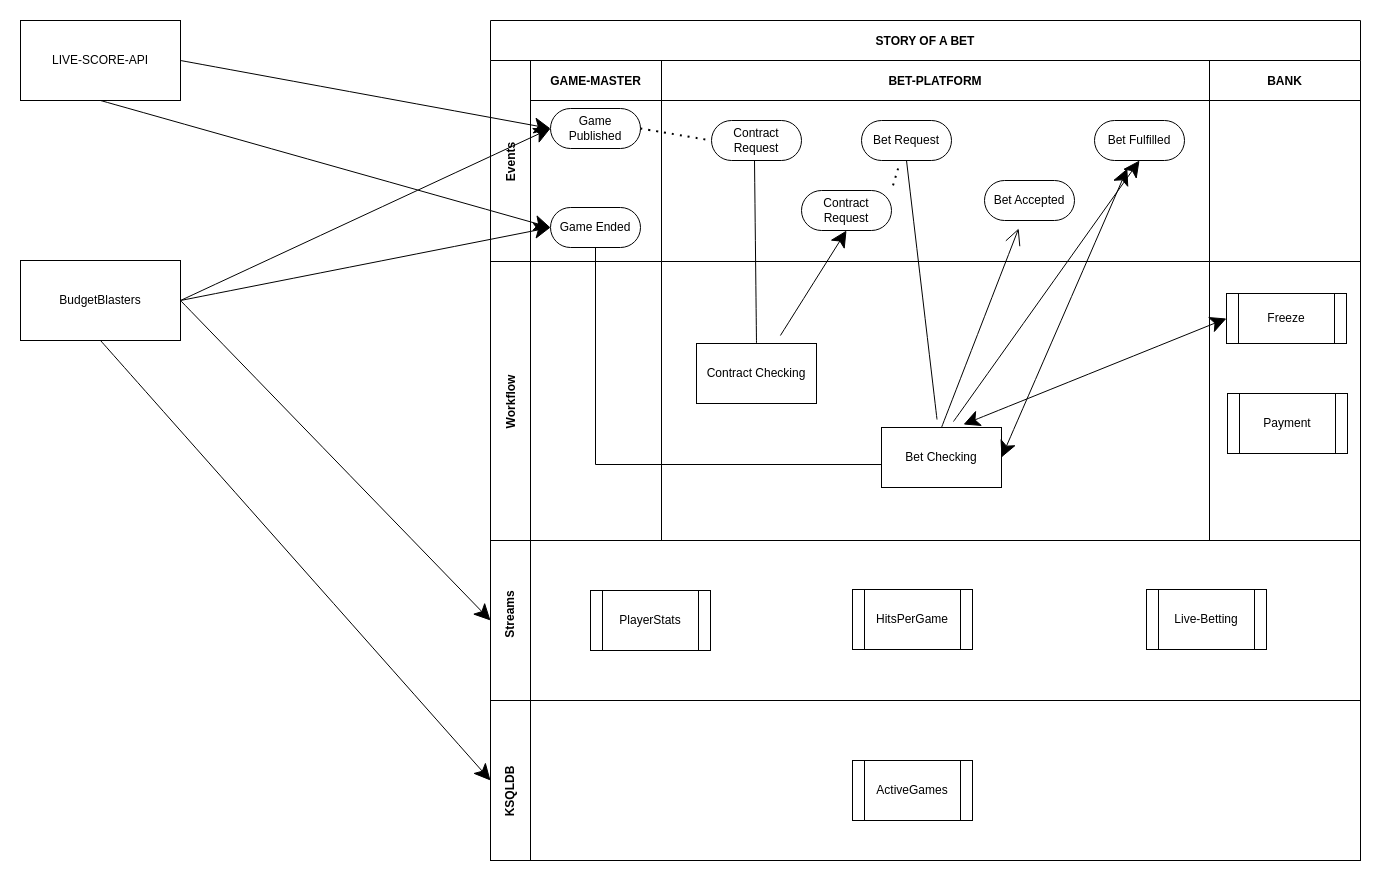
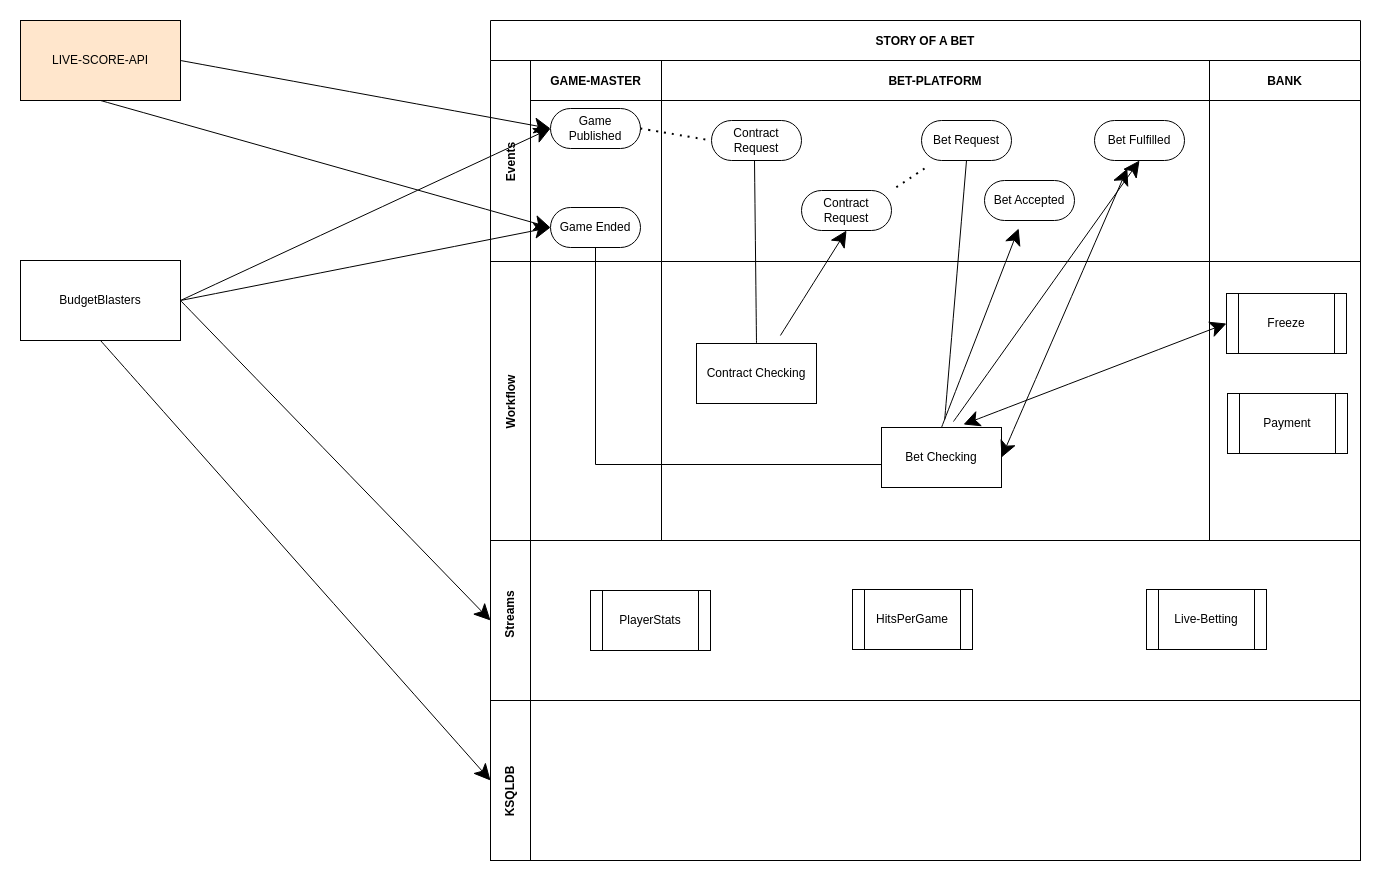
- <mxCell id="33" value="LIVE-SCORE-API" style="rounded=0;whiteSpace=wrap;html=1;" vertex="1" parent="1"><mxGeometry x="20" y="20" width="160" height="80" as="geometry" /></mxCell>
+ <mxCell id="33" value="LIVE-SCORE-API" style="rounded=0;whiteSpace=wrap;html=1;fillColor=#ffe6cc;" vertex="1" parent="1"><mxGeometry x="20" y="20" width="160" height="80" as="geometry" /></mxCell>
- <mxCell id="10" value="Bet Request" style="rounded=1;whiteSpace=wrap;html=1;arcSize=50;" parent="8" vertex="1"><mxGeometry x="200" y="60" width="90" height="40" as="geometry" /></mxCell>
+ <mxCell id="10" value="Bet Request" style="rounded=1;whiteSpace=wrap;html=1;arcSize=50;" parent="8" vertex="1"><mxGeometry x="260" y="60" width="90" height="40" as="geometry" /></mxCell>
- <mxCell id="31" value="" style="endArrow=open;html=1;rounded=0;startSize=14;endSize=14;sourcePerimeterSpacing=8;targetPerimeterSpacing=8;curved=1;exitX=0.5;exitY=0;exitDx=0;exitDy=0;" parent="3" source="22" target="13" edge="1"><mxGeometry width="50" height="50" relative="1" as="geometry"><mxPoint x="473" y="351" as="sourcePoint" /><mxPoint x="413" y="581" as="targetPoint" /></mxGeometry></mxCell>
+ <mxCell id="31" value="" style="endArrow=classic;html=1;rounded=0;startSize=14;endSize=14;sourcePerimeterSpacing=8;targetPerimeterSpacing=8;curved=1;exitX=0.5;exitY=0;exitDx=0;exitDy=0;" parent="3" source="22" target="13" edge="1"><mxGeometry width="50" height="50" relative="1" as="geometry"><mxPoint x="473" y="351" as="sourcePoint" /><mxPoint x="413" y="581" as="targetPoint" /></mxGeometry></mxCell>
- <mxCell id="24" value="Freeze" style="shape=process;whiteSpace=wrap;html=1;backgroundOutline=1;" parent="23" vertex="1"><mxGeometry x="17" y="32" width="120" height="50" as="geometry" /></mxCell>
+ <mxCell id="24" value="Freeze" style="shape=process;whiteSpace=wrap;html=1;backgroundOutline=1;" parent="23" vertex="1"><mxGeometry x="17" y="32" width="120" height="60" as="geometry" /></mxCell>
- <mxCell id="47" value="ActiveGames" style="shape=process;whiteSpace=wrap;html=1;backgroundOutline=1;" vertex="1" parent="1"><mxGeometry x="852" y="760" width="120" height="60" as="geometry" /></mxCell>
